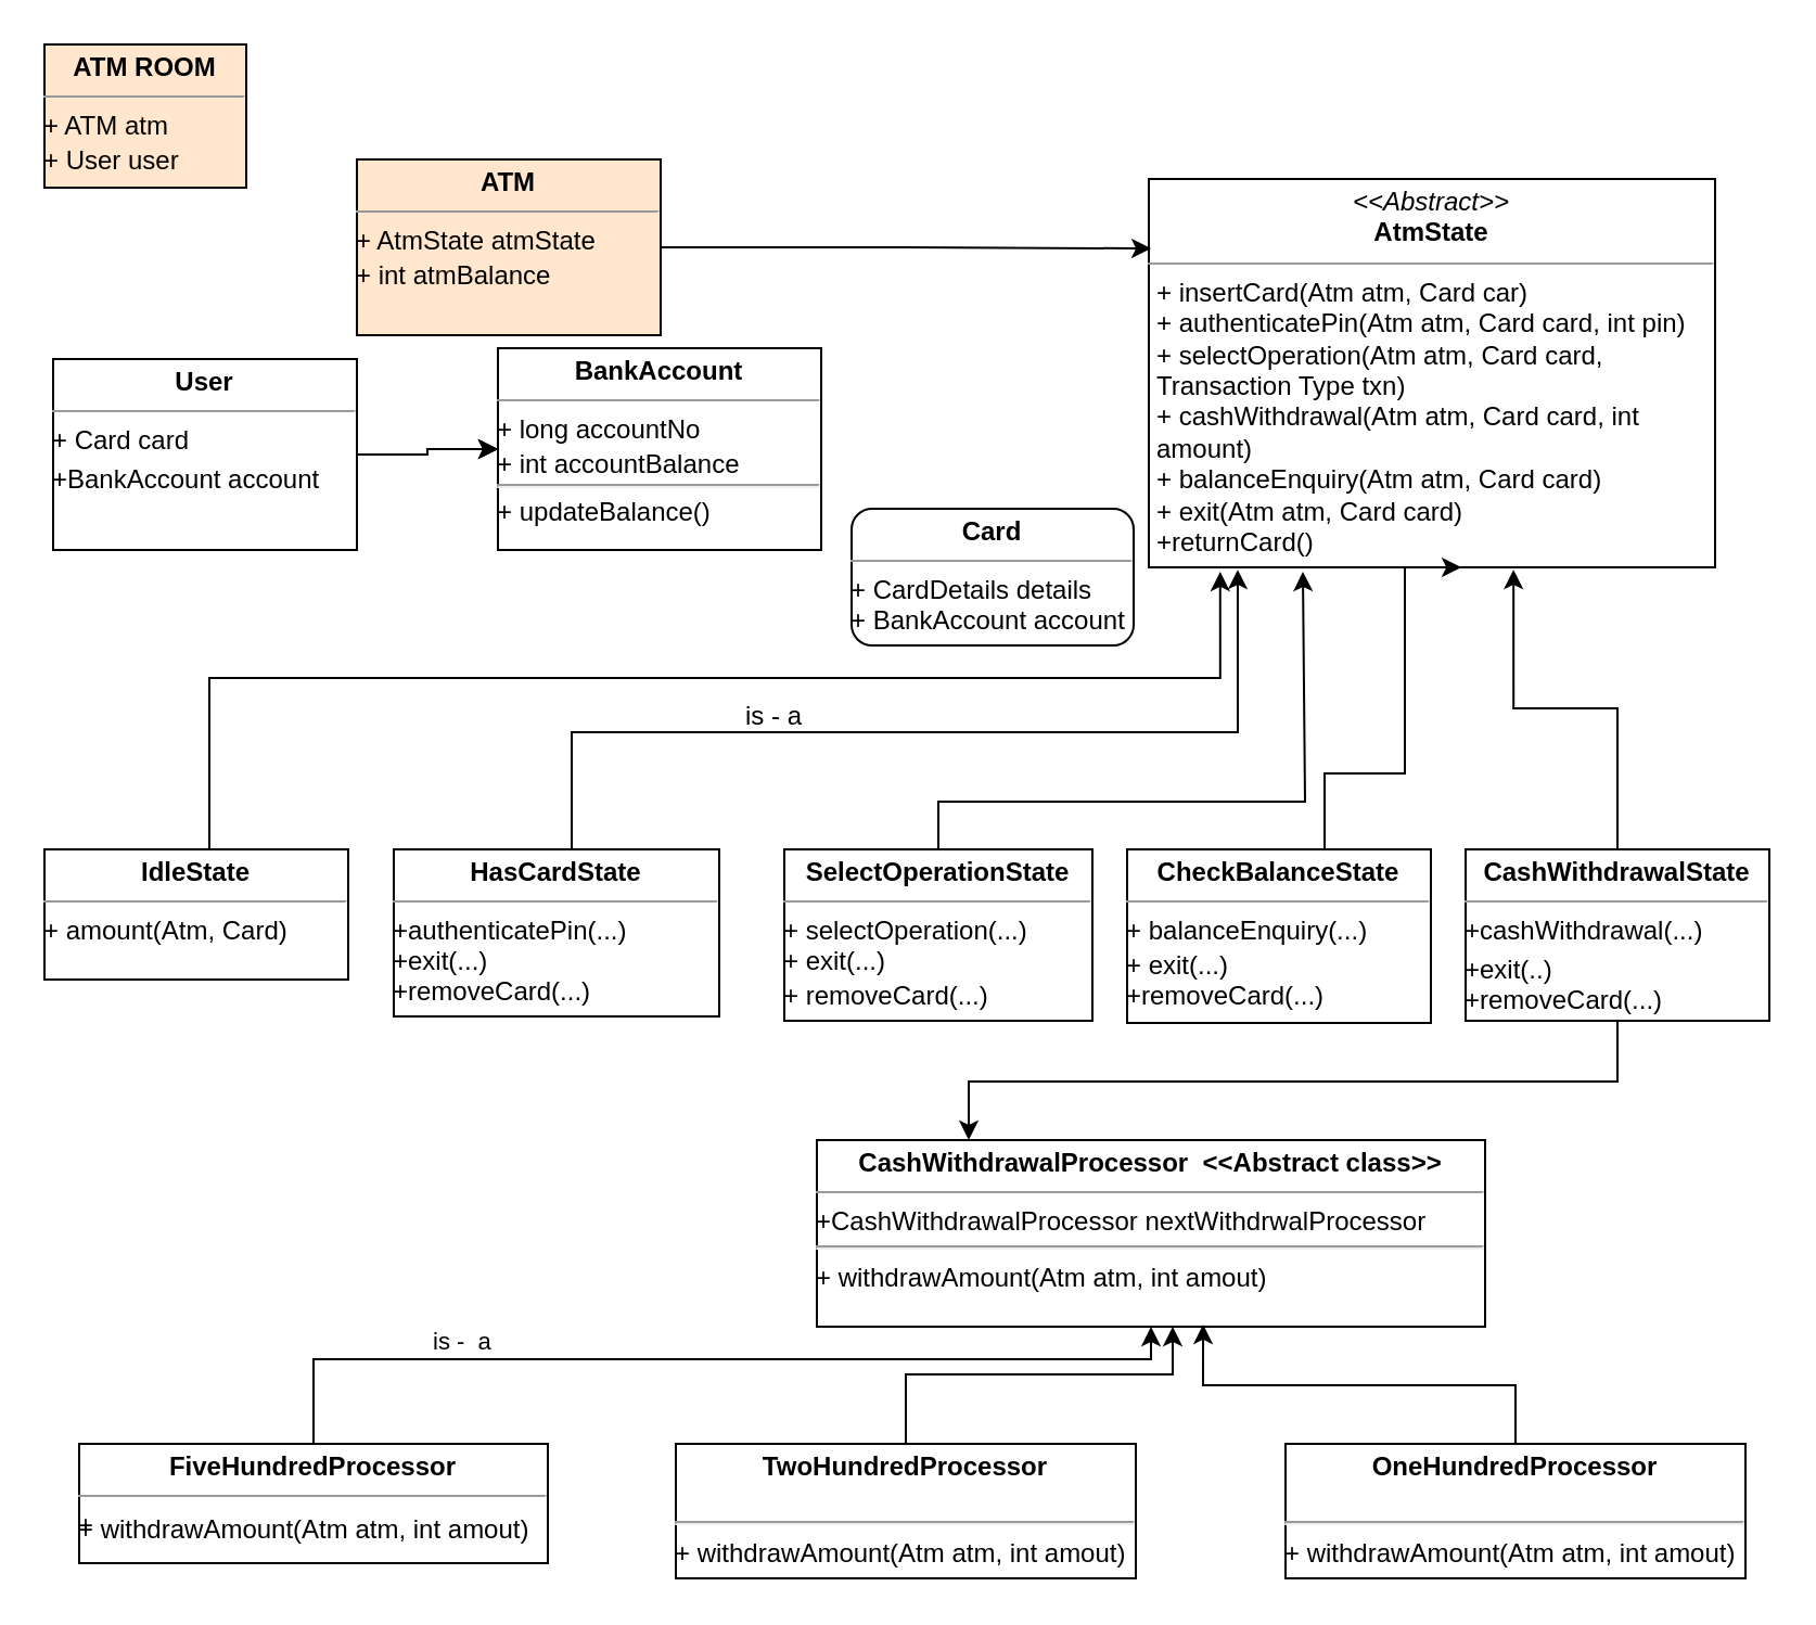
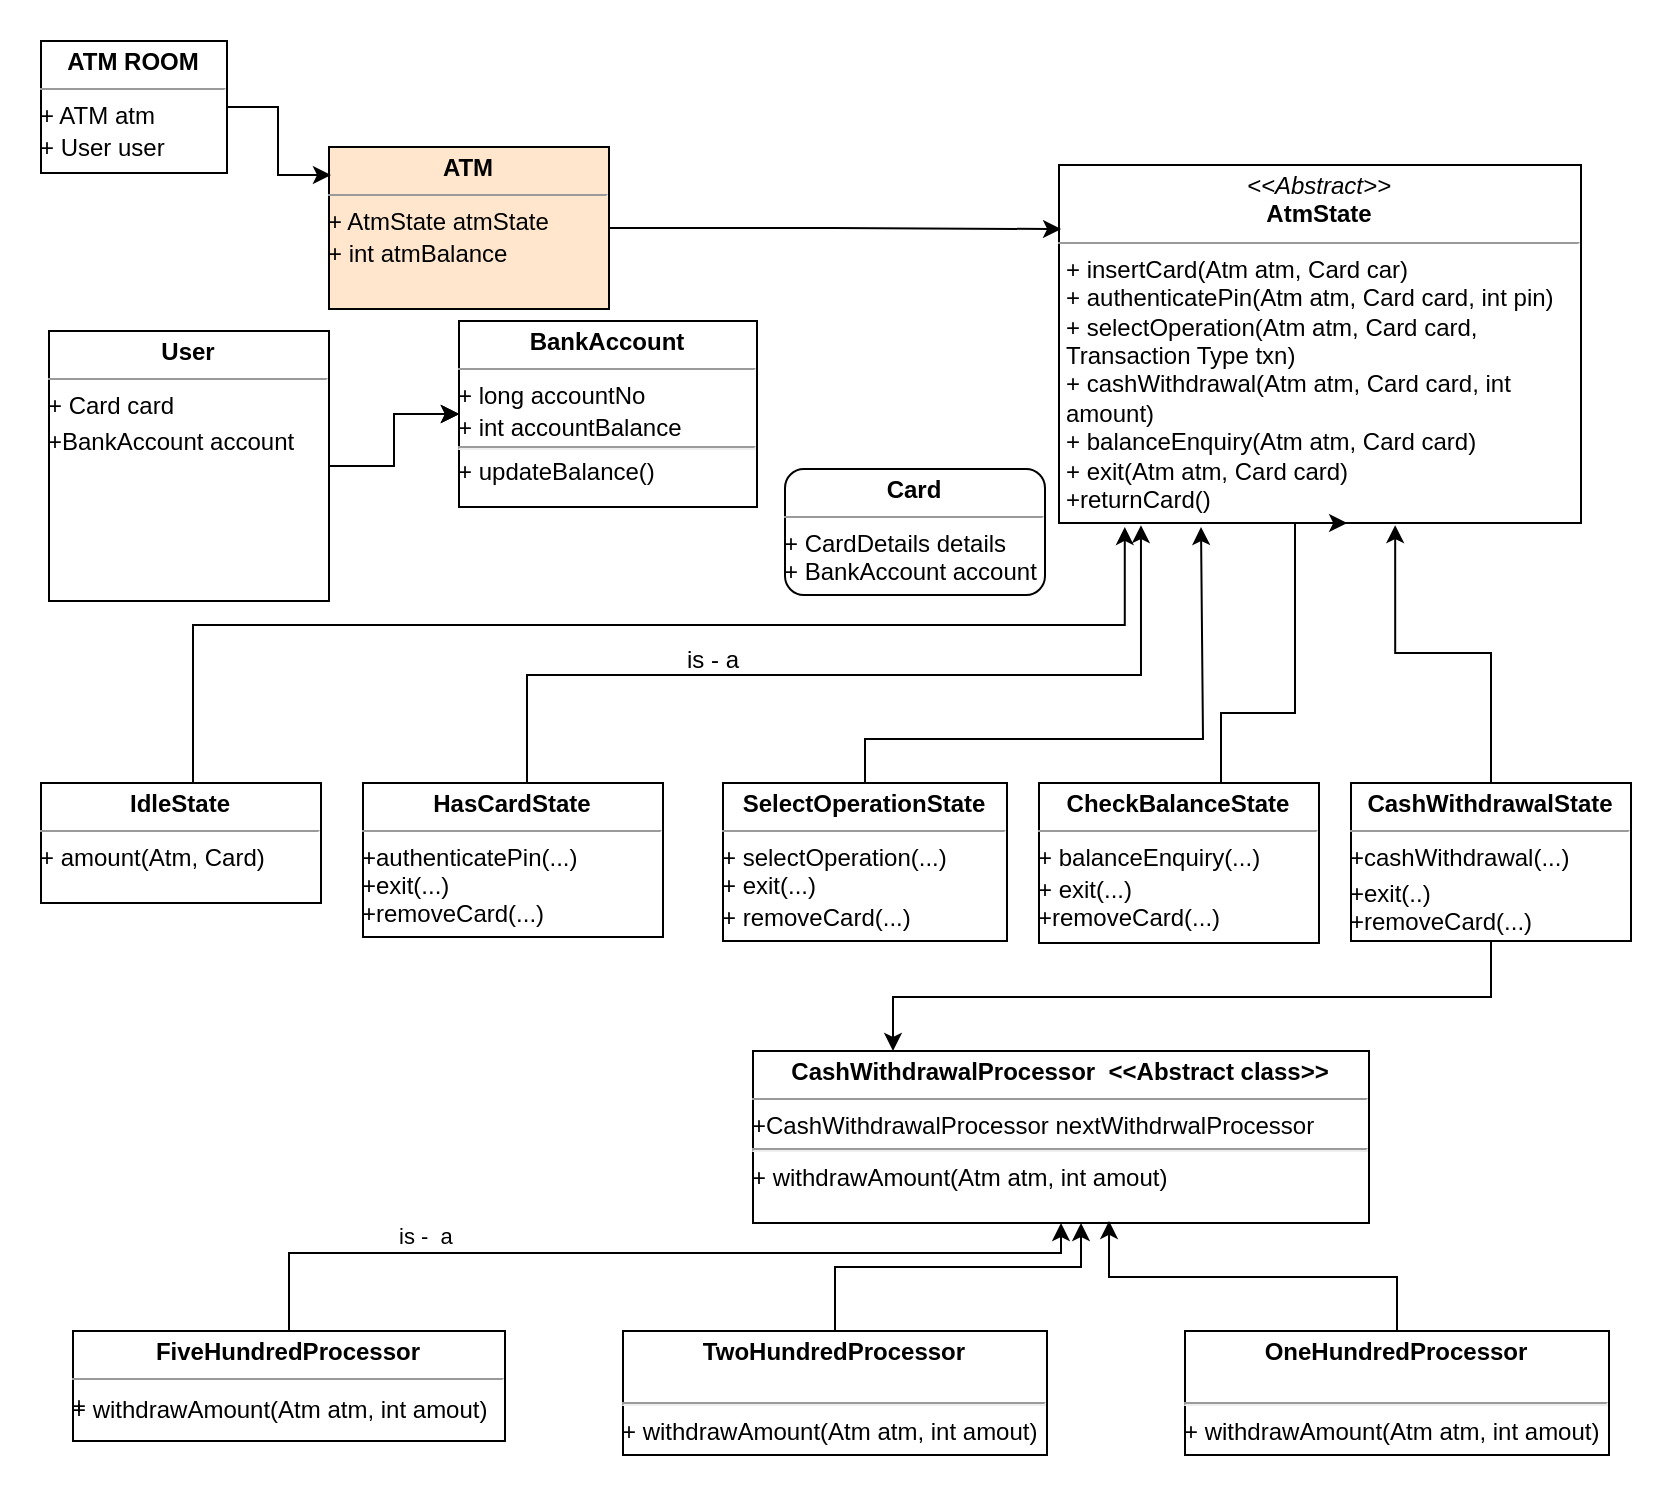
- <mxCell id="23" value="&lt;p style=&quot;margin:0px;margin-top:4px;text-align:center;&quot;&gt;&lt;b&gt;ATM ROOM&lt;/b&gt;&lt;/p&gt;&lt;hr size=&quot;1&quot;&gt;&lt;div style=&quot;height:2px;&quot;&gt;+ ATM atm&lt;/div&gt;&lt;div style=&quot;height:2px;&quot;&gt;&lt;br&gt;&lt;/div&gt;&lt;div style=&quot;height:2px;&quot;&gt;&lt;br&gt;&lt;/div&gt;&lt;div style=&quot;height:2px;&quot;&gt;&lt;br&gt;&lt;/div&gt;&lt;div style=&quot;height:2px;&quot;&gt;&lt;br&gt;&lt;/div&gt;&lt;div style=&quot;height:2px;&quot;&gt;&lt;br&gt;&lt;/div&gt;&lt;div style=&quot;height:2px;&quot;&gt;&lt;br&gt;&lt;/div&gt;&lt;div style=&quot;height:2px;&quot;&gt;&lt;br&gt;&lt;/div&gt;&lt;div style=&quot;height:2px;&quot;&gt;+ User user&lt;/div&gt;" style="verticalAlign=top;align=left;overflow=fill;fontSize=12;fontFamily=Helvetica;html=1;whiteSpace=wrap;fillColor=#ffe6cc;" vertex="1" parent="1"><mxGeometry x="20" y="20" width="93" height="66" as="geometry" /></mxCell>
+ <mxCell id="23" value="&lt;p style=&quot;margin:0px;margin-top:4px;text-align:center;&quot;&gt;&lt;b&gt;ATM ROOM&lt;/b&gt;&lt;/p&gt;&lt;hr size=&quot;1&quot;&gt;&lt;div style=&quot;height:2px;&quot;&gt;+ ATM atm&lt;/div&gt;&lt;div style=&quot;height:2px;&quot;&gt;&lt;br&gt;&lt;/div&gt;&lt;div style=&quot;height:2px;&quot;&gt;&lt;br&gt;&lt;/div&gt;&lt;div style=&quot;height:2px;&quot;&gt;&lt;br&gt;&lt;/div&gt;&lt;div style=&quot;height:2px;&quot;&gt;&lt;br&gt;&lt;/div&gt;&lt;div style=&quot;height:2px;&quot;&gt;&lt;br&gt;&lt;/div&gt;&lt;div style=&quot;height:2px;&quot;&gt;&lt;br&gt;&lt;/div&gt;&lt;div style=&quot;height:2px;&quot;&gt;&lt;br&gt;&lt;/div&gt;&lt;div style=&quot;height:2px;&quot;&gt;+ User user&lt;/div&gt;" style="verticalAlign=top;align=left;overflow=fill;fontSize=12;fontFamily=Helvetica;html=1;whiteSpace=wrap;" vertex="1" parent="1"><mxGeometry x="20" y="20" width="93" height="66" as="geometry" /></mxCell>
+ <mxCell id="24" style="edgeStyle=orthogonalEdgeStyle;rounded=0;orthogonalLoop=1;jettySize=auto;html=1;entryX=0.007;entryY=0.173;entryDx=0;entryDy=0;entryPerimeter=0;" edge="1" parent="1" source="23" target="14"><mxGeometry relative="1" as="geometry" /></mxCell>
- <mxCell id="20" value="&lt;p style=&quot;margin:0px;margin-top:4px;text-align:center;&quot;&gt;&lt;b&gt;User&lt;/b&gt;&lt;/p&gt;&lt;hr size=&quot;1&quot;&gt;&lt;div style=&quot;height:2px;&quot;&gt;+ Card card&lt;/div&gt;&lt;div style=&quot;height:2px;&quot;&gt;&lt;br&gt;&lt;/div&gt;&lt;div style=&quot;height:2px;&quot;&gt;&lt;br&gt;&lt;/div&gt;&lt;div style=&quot;height:2px;&quot;&gt;&lt;br&gt;&lt;/div&gt;&lt;div style=&quot;height:2px;&quot;&gt;&lt;br&gt;&lt;/div&gt;&lt;div style=&quot;height:2px;&quot;&gt;&lt;br&gt;&lt;/div&gt;&lt;div style=&quot;height:2px;&quot;&gt;&lt;br&gt;&lt;/div&gt;&lt;div style=&quot;height:2px;&quot;&gt;&lt;br&gt;&lt;/div&gt;&lt;div style=&quot;height:2px;&quot;&gt;&lt;br&gt;&lt;/div&gt;&lt;div style=&quot;height:2px;&quot;&gt;+BankAccount account&lt;/div&gt;" style="verticalAlign=top;align=left;overflow=fill;fontSize=12;fontFamily=Helvetica;html=1;whiteSpace=wrap;" vertex="1" parent="1"><mxGeometry x="24" y="165" width="140" height="88" as="geometry" /></mxCell>
+ <mxCell id="20" value="&lt;p style=&quot;margin:0px;margin-top:4px;text-align:center;&quot;&gt;&lt;b&gt;User&lt;/b&gt;&lt;/p&gt;&lt;hr size=&quot;1&quot;&gt;&lt;div style=&quot;height:2px;&quot;&gt;+ Card card&lt;/div&gt;&lt;div style=&quot;height:2px;&quot;&gt;&lt;br&gt;&lt;/div&gt;&lt;div style=&quot;height:2px;&quot;&gt;&lt;br&gt;&lt;/div&gt;&lt;div style=&quot;height:2px;&quot;&gt;&lt;br&gt;&lt;/div&gt;&lt;div style=&quot;height:2px;&quot;&gt;&lt;br&gt;&lt;/div&gt;&lt;div style=&quot;height:2px;&quot;&gt;&lt;br&gt;&lt;/div&gt;&lt;div style=&quot;height:2px;&quot;&gt;&lt;br&gt;&lt;/div&gt;&lt;div style=&quot;height:2px;&quot;&gt;&lt;br&gt;&lt;/div&gt;&lt;div style=&quot;height:2px;&quot;&gt;&lt;br&gt;&lt;/div&gt;&lt;div style=&quot;height:2px;&quot;&gt;+BankAccount account&lt;/div&gt;" style="verticalAlign=top;align=left;overflow=fill;fontSize=12;fontFamily=Helvetica;html=1;whiteSpace=wrap;" vertex="1" parent="1"><mxGeometry x="24" y="165" width="140" height="135" as="geometry" /></mxCell>
